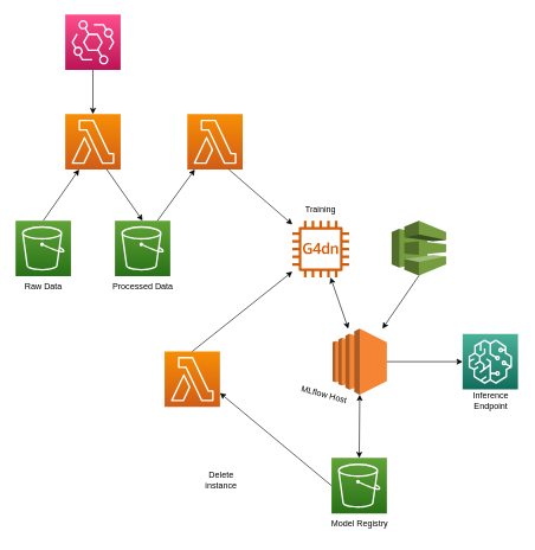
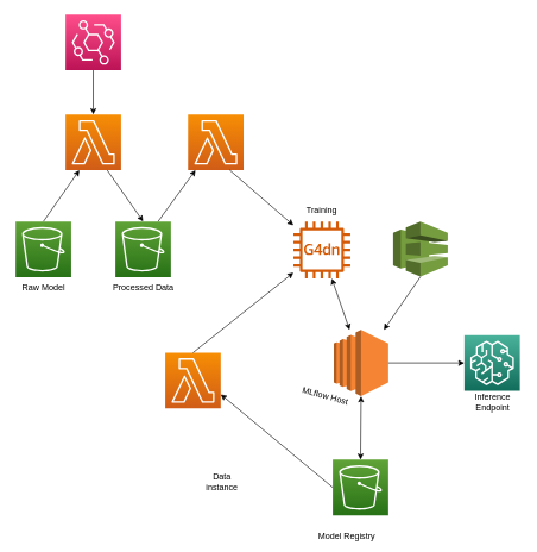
- <mxCell id="5" value="Raw Data" style="text;html=1;align=center;verticalAlign=middle;resizable=0;points=[];autosize=1;strokeColor=none;fillColor=none;" parent="1" vertex="1"><mxGeometry x="20" y="388" width="80" height="30" as="geometry" /></mxCell>
+ <mxCell id="5" value="Raw Model" style="text;html=1;align=center;verticalAlign=middle;resizable=0;points=[];autosize=1;strokeColor=none;fillColor=none;" parent="1" vertex="1"><mxGeometry x="20" y="388" width="80" height="30" as="geometry" /></mxCell>
- <mxCell id="25" value="Delete instance" style="text;html=1;strokeColor=none;fillColor=none;align=center;verticalAlign=middle;whiteSpace=wrap;rounded=0;" parent="1" vertex="1"><mxGeometry x="281" y="660" width="60" height="30" as="geometry" /></mxCell>
+ <mxCell id="25" value="Data instance" style="text;html=1;strokeColor=none;fillColor=none;align=center;verticalAlign=middle;whiteSpace=wrap;rounded=0;" parent="1" vertex="1"><mxGeometry x="281" y="660" width="60" height="30" as="geometry" /></mxCell>
- <mxCell id="13" value="Model Registry" style="text;html=1;strokeColor=none;fillColor=none;align=center;verticalAlign=middle;whiteSpace=wrap;rounded=0;" parent="1" vertex="1"><mxGeometry x="451" y="722" width="110" height="30" as="geometry" /></mxCell>
+ <mxCell id="13" value="Model Registry" style="text;html=1;strokeColor=none;fillColor=none;align=center;verticalAlign=middle;whiteSpace=wrap;rounded=0;" parent="1" vertex="1"><mxGeometry x="431" y="737" width="110" height="30" as="geometry" /></mxCell>
